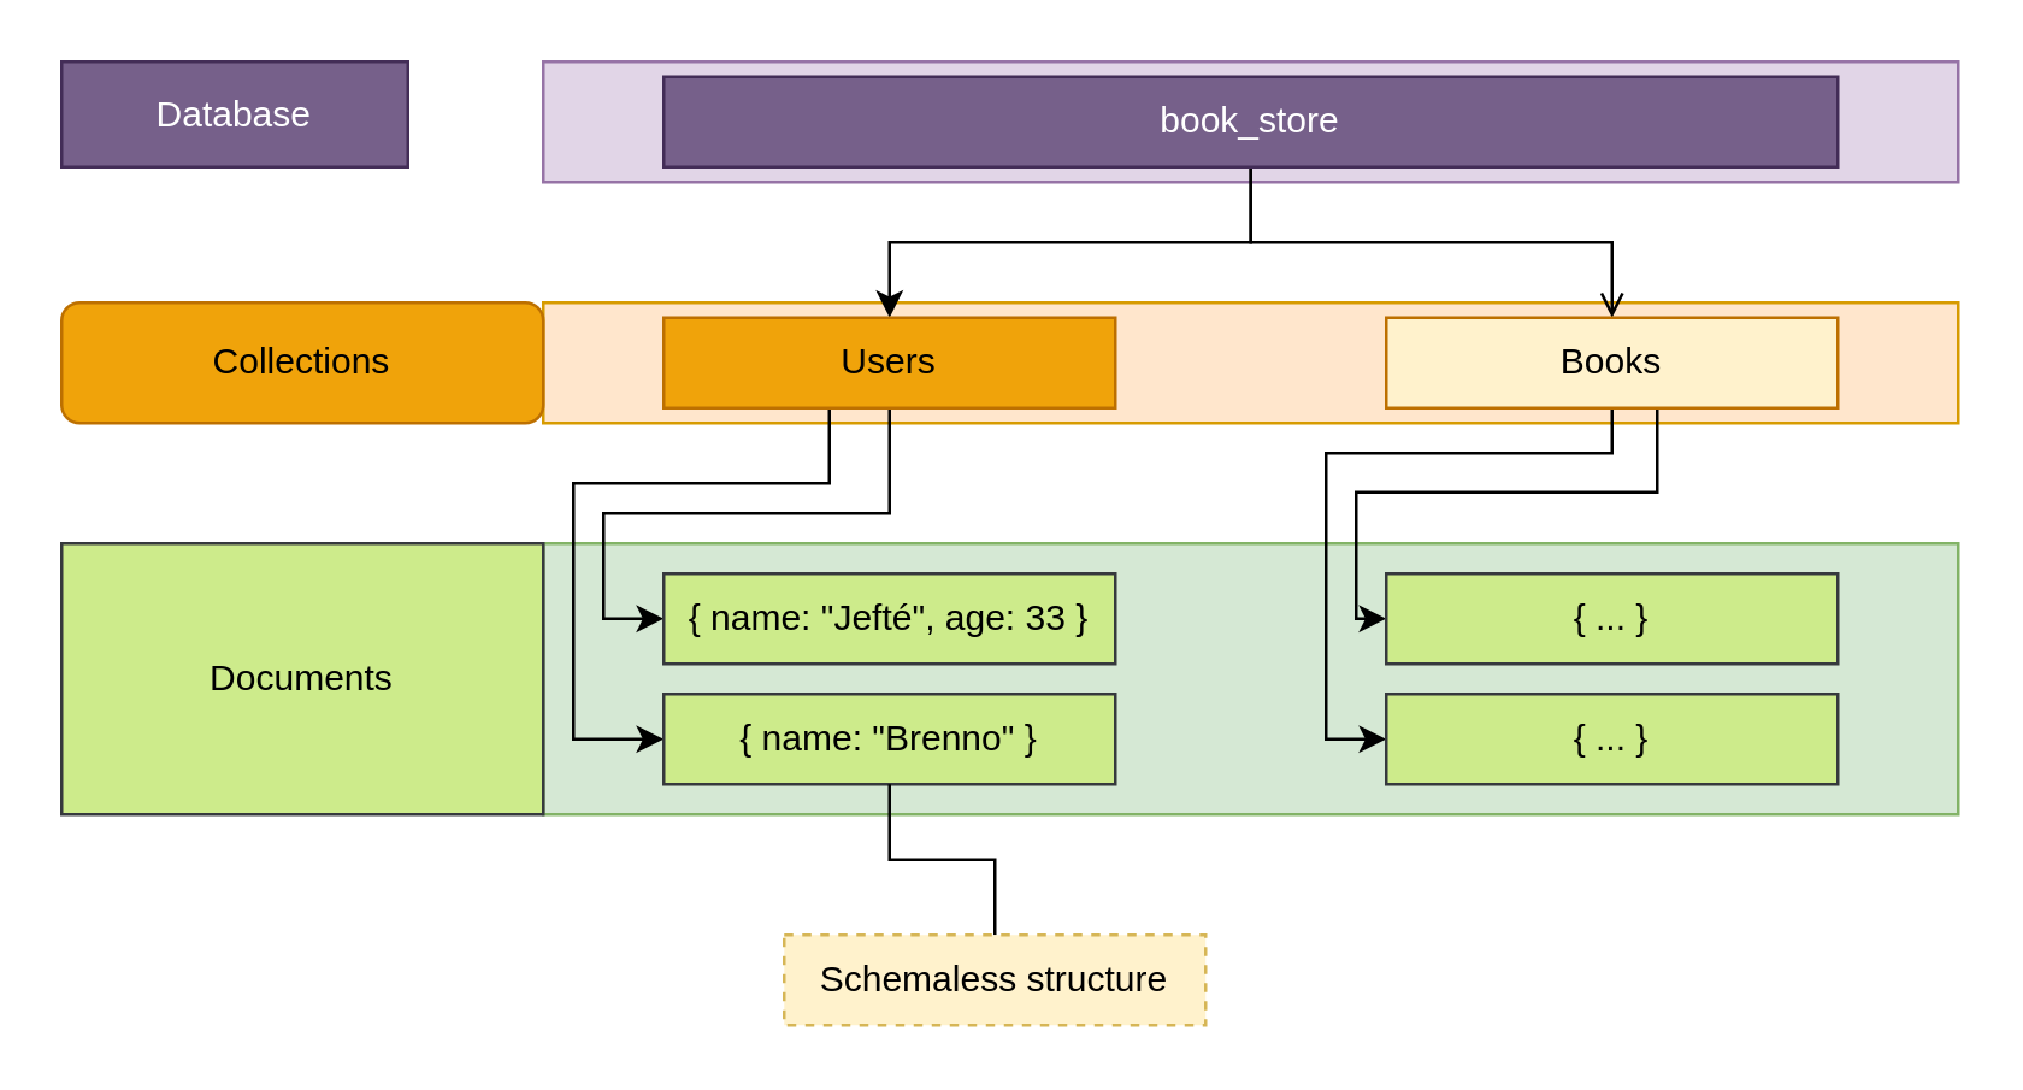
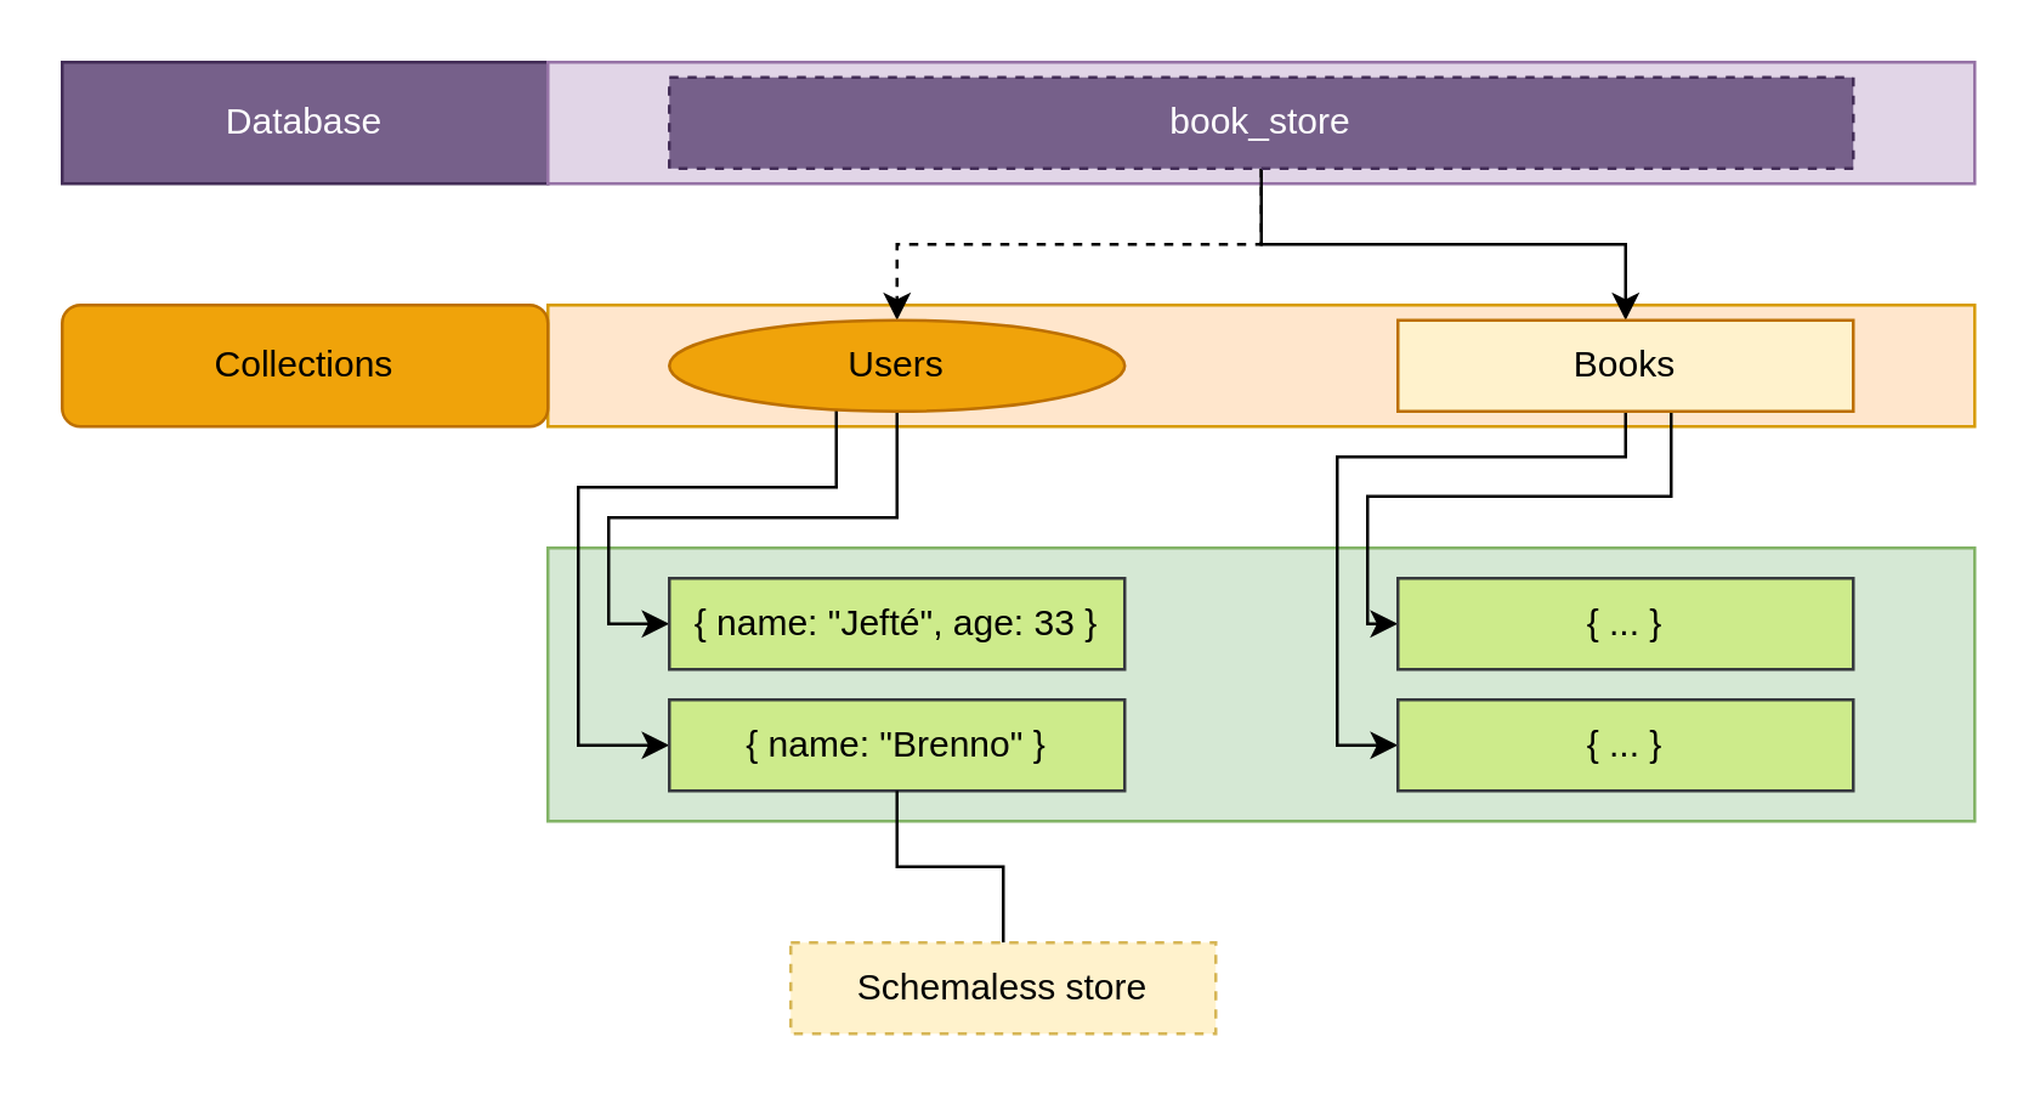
- <mxCell id="4" value="Database" style="rounded=0;whiteSpace=wrap;html=1;fillColor=#76608a;fontColor=#ffffff;strokeColor=#432D57;" vertex="1" parent="1"><mxGeometry x="20" y="20" width="115" height="35" as="geometry" /></mxCell>
+ <mxCell id="4" value="Database" style="rounded=0;whiteSpace=wrap;html=1;fillColor=#76608a;fontColor=#ffffff;strokeColor=#432D57;" vertex="1" parent="1"><mxGeometry x="20" y="20" width="160" height="40" as="geometry" /></mxCell>
- <mxCell id="10" value="book_store" style="rounded=0;whiteSpace=wrap;html=1;fillColor=#76608a;fontColor=#ffffff;strokeColor=#432D57;" vertex="1" parent="1"><mxGeometry x="220" y="25" width="390" height="30" as="geometry" /></mxCell>
+ <mxCell id="10" value="book_store" style="rounded=0;whiteSpace=wrap;html=1;fillColor=#76608a;fontColor=#ffffff;strokeColor=#432D57;dashed=1;" vertex="1" parent="1"><mxGeometry x="220" y="25" width="390" height="30" as="geometry" /></mxCell>
- <mxCell id="8" style="edgeStyle=orthogonalEdgeStyle;rounded=0;orthogonalLoop=1;jettySize=auto;html=1;exitX=0.5;exitY=1;exitDx=0;exitDy=0;" edge="1" parent="1" source="10" target="13"><mxGeometry relative="1" as="geometry" /></mxCell>
+ <mxCell id="8" style="edgeStyle=orthogonalEdgeStyle;rounded=0;orthogonalLoop=1;jettySize=auto;html=1;exitX=0.5;exitY=1;exitDx=0;exitDy=0;dashed=1;" edge="1" parent="1" source="10" target="13"><mxGeometry relative="1" as="geometry" /></mxCell>
- <mxCell id="9" style="edgeStyle=orthogonalEdgeStyle;rounded=0;orthogonalLoop=1;jettySize=auto;html=1;endArrow=open;" edge="1" parent="1" source="10" target="16"><mxGeometry relative="1" as="geometry" /></mxCell>
+ <mxCell id="9" style="edgeStyle=orthogonalEdgeStyle;rounded=0;orthogonalLoop=1;jettySize=auto;html=1;" edge="1" parent="1" source="10" target="16"><mxGeometry relative="1" as="geometry" /></mxCell>
- <mxCell id="13" value="Users" style="rounded=0;whiteSpace=wrap;html=1;fillColor=#f0a30a;fontColor=#000000;strokeColor=#BD7000;" vertex="1" parent="1"><mxGeometry x="220" y="105" width="150" height="30" as="geometry" /></mxCell>
+ <mxCell id="13" value="Users" style="ellipse;whiteSpace=wrap;html=1;fillColor=#f0a30a;fontColor=#000000;strokeColor=#BD7000;" vertex="1" parent="1"><mxGeometry x="220" y="105" width="150" height="30" as="geometry" /></mxCell>
- <mxCell id="5" value="Documents" style="rounded=0;whiteSpace=wrap;html=1;fillColor=#cdeb8b;strokeColor=#36393d;" vertex="1" parent="1"><mxGeometry x="20" y="180" width="160" height="90" as="geometry" /></mxCell>
- <mxCell id="22" value="Schemaless structure" style="rounded=0;whiteSpace=wrap;html=1;fillColor=#fff2cc;strokeColor=#d6b656;dashed=1;" vertex="1" parent="1"><mxGeometry x="260" y="310" width="140" height="30" as="geometry" /></mxCell>
+ <mxCell id="22" value="Schemaless store" style="rounded=0;whiteSpace=wrap;html=1;fillColor=#fff2cc;strokeColor=#d6b656;dashed=1;" vertex="1" parent="1"><mxGeometry x="260" y="310" width="140" height="30" as="geometry" /></mxCell>
